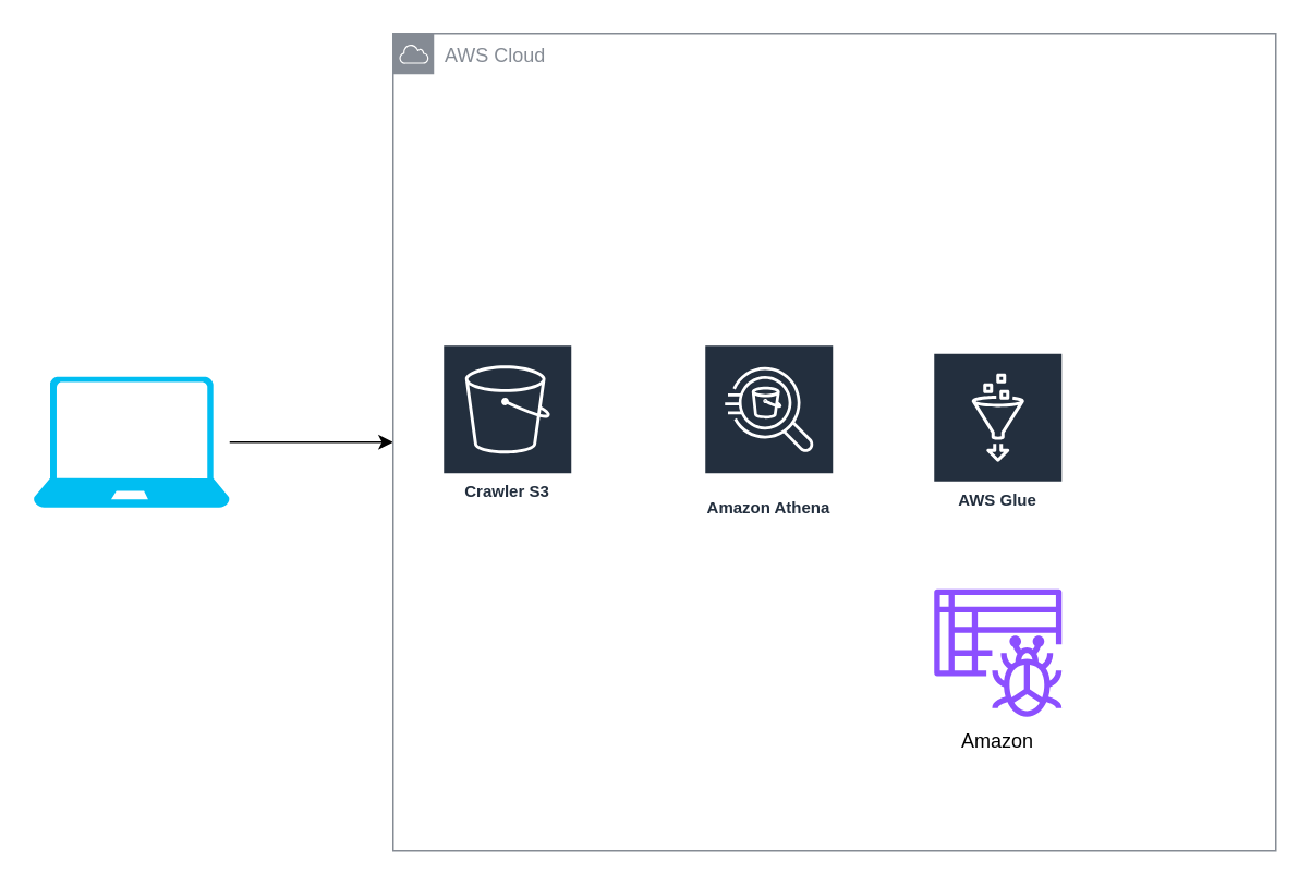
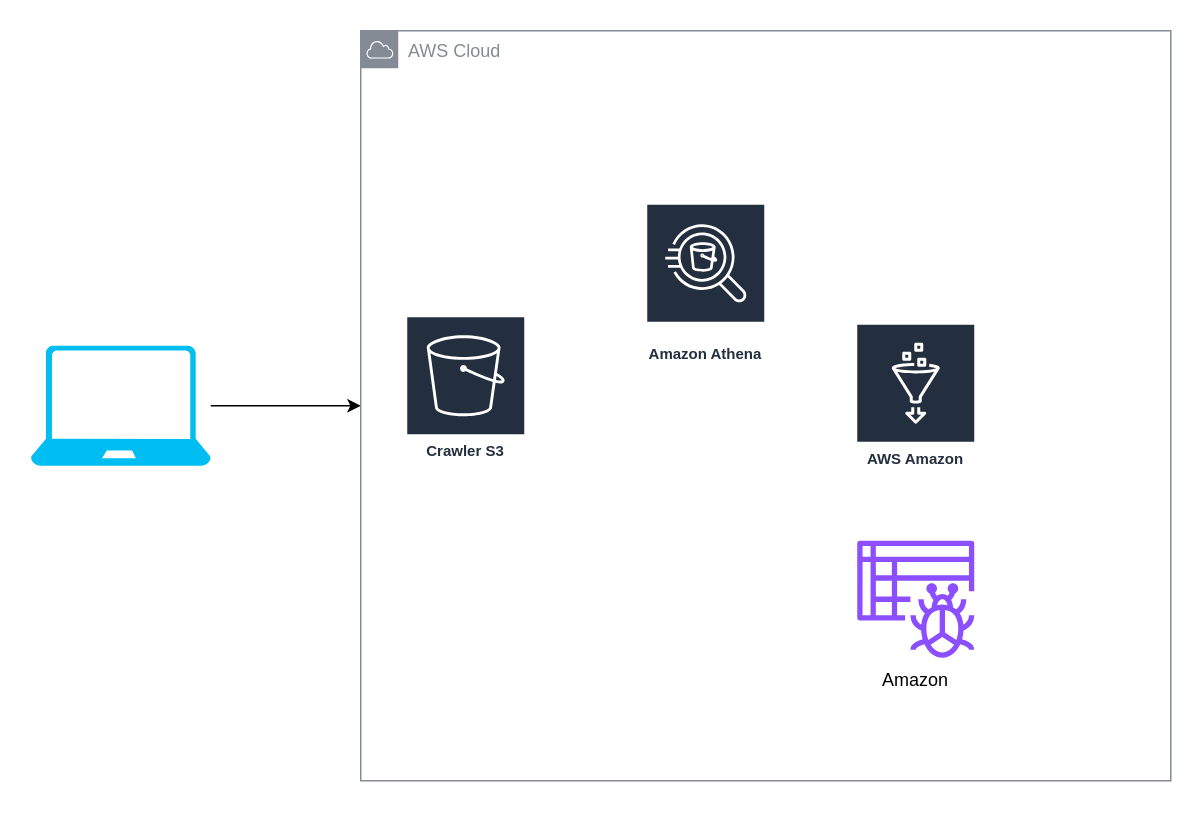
- <mxCell id="6" value="Amazon Athena" style="sketch=0;outlineConnect=0;fontColor=#232F3E;gradientColor=none;strokeColor=#ffffff;fillColor=#232F3E;dashed=0;verticalLabelPosition=middle;verticalAlign=bottom;align=center;html=1;whiteSpace=wrap;fontSize=10;fontStyle=1;spacing=3;shape=mxgraph.aws4.productIcon;prIcon=mxgraph.aws4.athena;" vertex="1" parent="1"><mxGeometry x="430" y="210" width="80" height="110" as="geometry" /></mxCell>
+ <mxCell id="6" value="Amazon Athena" style="sketch=0;outlineConnect=0;fontColor=#232F3E;gradientColor=none;strokeColor=#ffffff;fillColor=#232F3E;dashed=0;verticalLabelPosition=middle;verticalAlign=bottom;align=center;html=1;whiteSpace=wrap;fontSize=10;fontStyle=1;spacing=3;shape=mxgraph.aws4.productIcon;prIcon=mxgraph.aws4.athena;" vertex="1" parent="1"><mxGeometry x="430" y="135" width="80" height="110" as="geometry" /></mxCell>
- <mxCell id="7" value="AWS Glue" style="sketch=0;outlineConnect=0;fontColor=#232F3E;gradientColor=none;strokeColor=#ffffff;fillColor=#232F3E;dashed=0;verticalLabelPosition=middle;verticalAlign=bottom;align=center;html=1;whiteSpace=wrap;fontSize=10;fontStyle=1;spacing=3;shape=mxgraph.aws4.productIcon;prIcon=mxgraph.aws4.glue;" vertex="1" parent="1"><mxGeometry x="570" y="215" width="80" height="100" as="geometry" /></mxCell>
+ <mxCell id="7" value="AWS Amazon" style="sketch=0;outlineConnect=0;fontColor=#232F3E;gradientColor=none;strokeColor=#ffffff;fillColor=#232F3E;dashed=0;verticalLabelPosition=middle;verticalAlign=bottom;align=center;html=1;whiteSpace=wrap;fontSize=10;fontStyle=1;spacing=3;shape=mxgraph.aws4.productIcon;prIcon=mxgraph.aws4.glue;" vertex="1" parent="1"><mxGeometry x="570" y="215" width="80" height="100" as="geometry" /></mxCell>
